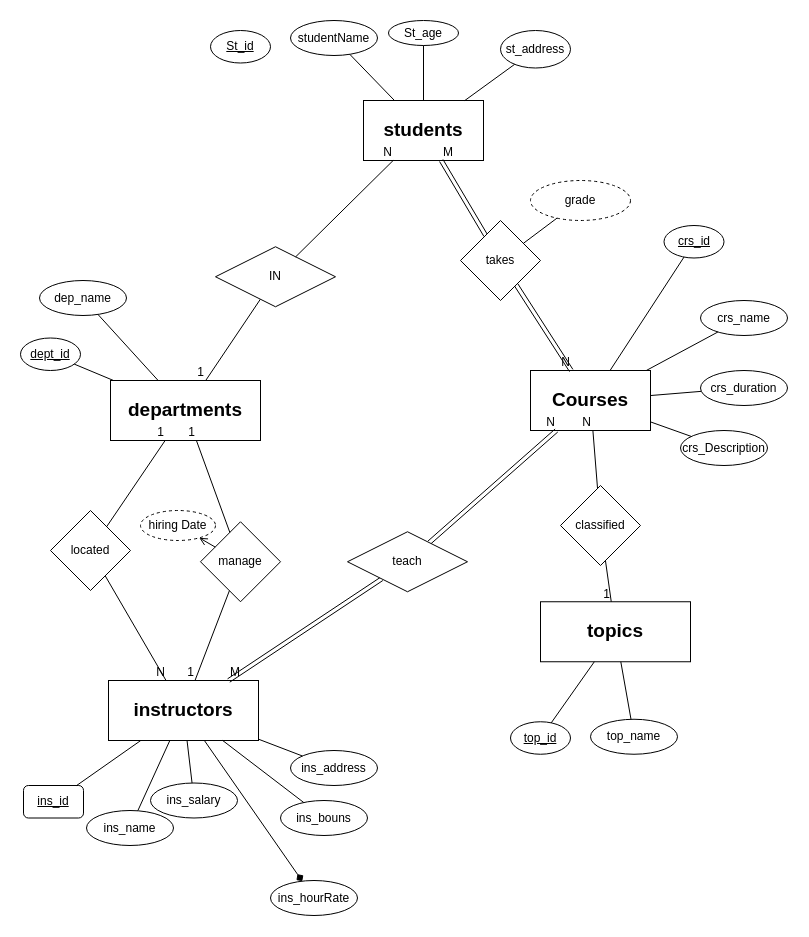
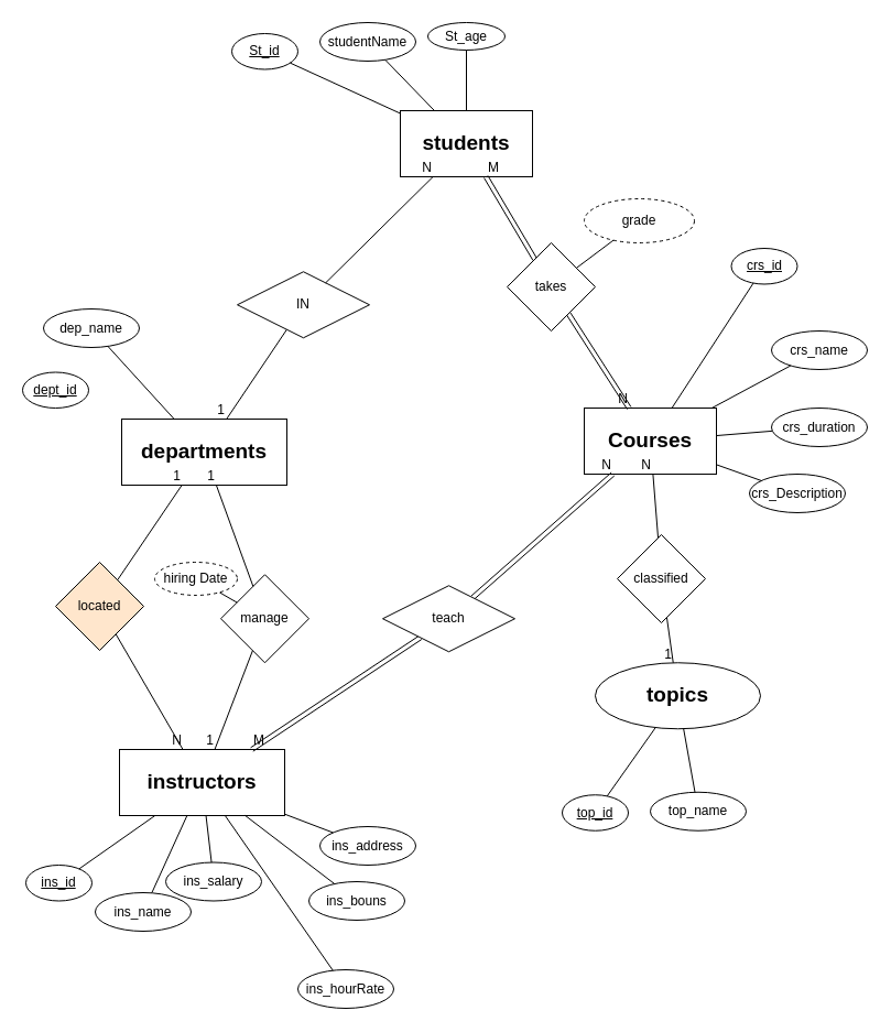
- <mxCell id="9" value="st_address" style="ellipse;whiteSpace=wrap;html=1;" parent="1" vertex="1"><mxGeometry x="500" y="30" width="70" height="37.5" as="geometry" /></mxCell>
+ <mxCell id="4" value="" style="endArrow=none;html=1;rounded=0;" parent="1" source="2" target="3" edge="1"><mxGeometry width="50" height="50" relative="1" as="geometry"><mxPoint x="300" y="190" as="sourcePoint" /><mxPoint x="350" y="140" as="targetPoint" /></mxGeometry></mxCell>
- <mxCell id="10" value="" style="endArrow=none;html=1;rounded=0;" parent="1" source="2" target="9" edge="1"><mxGeometry width="50" height="50" relative="1" as="geometry"><mxPoint x="545" y="102.5" as="sourcePoint" /><mxPoint x="646" y="107.5" as="targetPoint" /></mxGeometry></mxCell>
- <mxCell id="13" value="" style="endArrow=none;html=1;rounded=0;" parent="1" source="11" target="12" edge="1"><mxGeometry width="50" height="50" relative="1" as="geometry"><mxPoint x="193" y="323" as="sourcePoint" /><mxPoint x="180" y="360" as="targetPoint" /></mxGeometry></mxCell>
- <mxCell id="60" value="" style="endArrow=open;html=1;rounded=0;" edge="1" parent="1" target="61" source="55"><mxGeometry width="50" height="50" relative="1" as="geometry"><mxPoint x="351" y="521.25" as="sourcePoint" /><mxPoint x="389.498" y="495.846" as="targetPoint" /></mxGeometry></mxCell>
+ <mxCell id="60" value="" style="endArrow=none;html=1;rounded=0;" edge="1" parent="1" target="61" source="55"><mxGeometry width="50" height="50" relative="1" as="geometry"><mxPoint x="351" y="521.25" as="sourcePoint" /><mxPoint x="389.498" y="495.846" as="targetPoint" /></mxGeometry></mxCell>
- <mxCell id="52" value="located" style="rhombus;whiteSpace=wrap;html=1;" vertex="1" parent="1"><mxGeometry x="50" y="510" width="80" height="80" as="geometry" /></mxCell>
+ <mxCell id="52" value="located" style="rhombus;whiteSpace=wrap;html=1;fillColor=#ffe6cc;" vertex="1" parent="1"><mxGeometry x="50" y="510" width="80" height="80" as="geometry" /></mxCell>
- <mxCell id="38" value="&lt;font style=&quot;font-size: 19px;&quot;&gt;&lt;b&gt;topics&lt;/b&gt;&lt;/font&gt;" style="rounded=0;whiteSpace=wrap;html=1;" parent="1" vertex="1"><mxGeometry x="540" y="601.25" width="150" height="60" as="geometry" /></mxCell>
+ <mxCell id="38" value="&lt;font style=&quot;font-size: 19px;&quot;&gt;&lt;b&gt;topics&lt;/b&gt;&lt;/font&gt;" style="ellipse;whiteSpace=wrap;html=1;" parent="1" vertex="1"><mxGeometry x="540" y="601.25" width="150" height="60" as="geometry" /></mxCell>
- <mxCell id="26" value="&lt;u&gt;ins_id&lt;/u&gt;" style="whiteSpace=wrap;html=1;rounded=1;" parent="1" vertex="1"><mxGeometry x="23" y="785" width="60" height="32.5" as="geometry" /></mxCell>
+ <mxCell id="26" value="&lt;u&gt;ins_id&lt;/u&gt;" style="ellipse;whiteSpace=wrap;html=1;" parent="1" vertex="1"><mxGeometry x="23" y="785" width="60" height="32.5" as="geometry" /></mxCell>
- <mxCell id="31" value="" style="endArrow=diamond;html=1;rounded=0;" parent="1" source="25" target="30" edge="1"><mxGeometry width="50" height="50" relative="1" as="geometry"><mxPoint x="202" y="750" as="sourcePoint" /><mxPoint x="313" y="822.5" as="targetPoint" /></mxGeometry></mxCell>
+ <mxCell id="31" value="" style="endArrow=none;html=1;rounded=0;" parent="1" source="25" target="30" edge="1"><mxGeometry width="50" height="50" relative="1" as="geometry"><mxPoint x="202" y="750" as="sourcePoint" /><mxPoint x="313" y="822.5" as="targetPoint" /></mxGeometry></mxCell>
